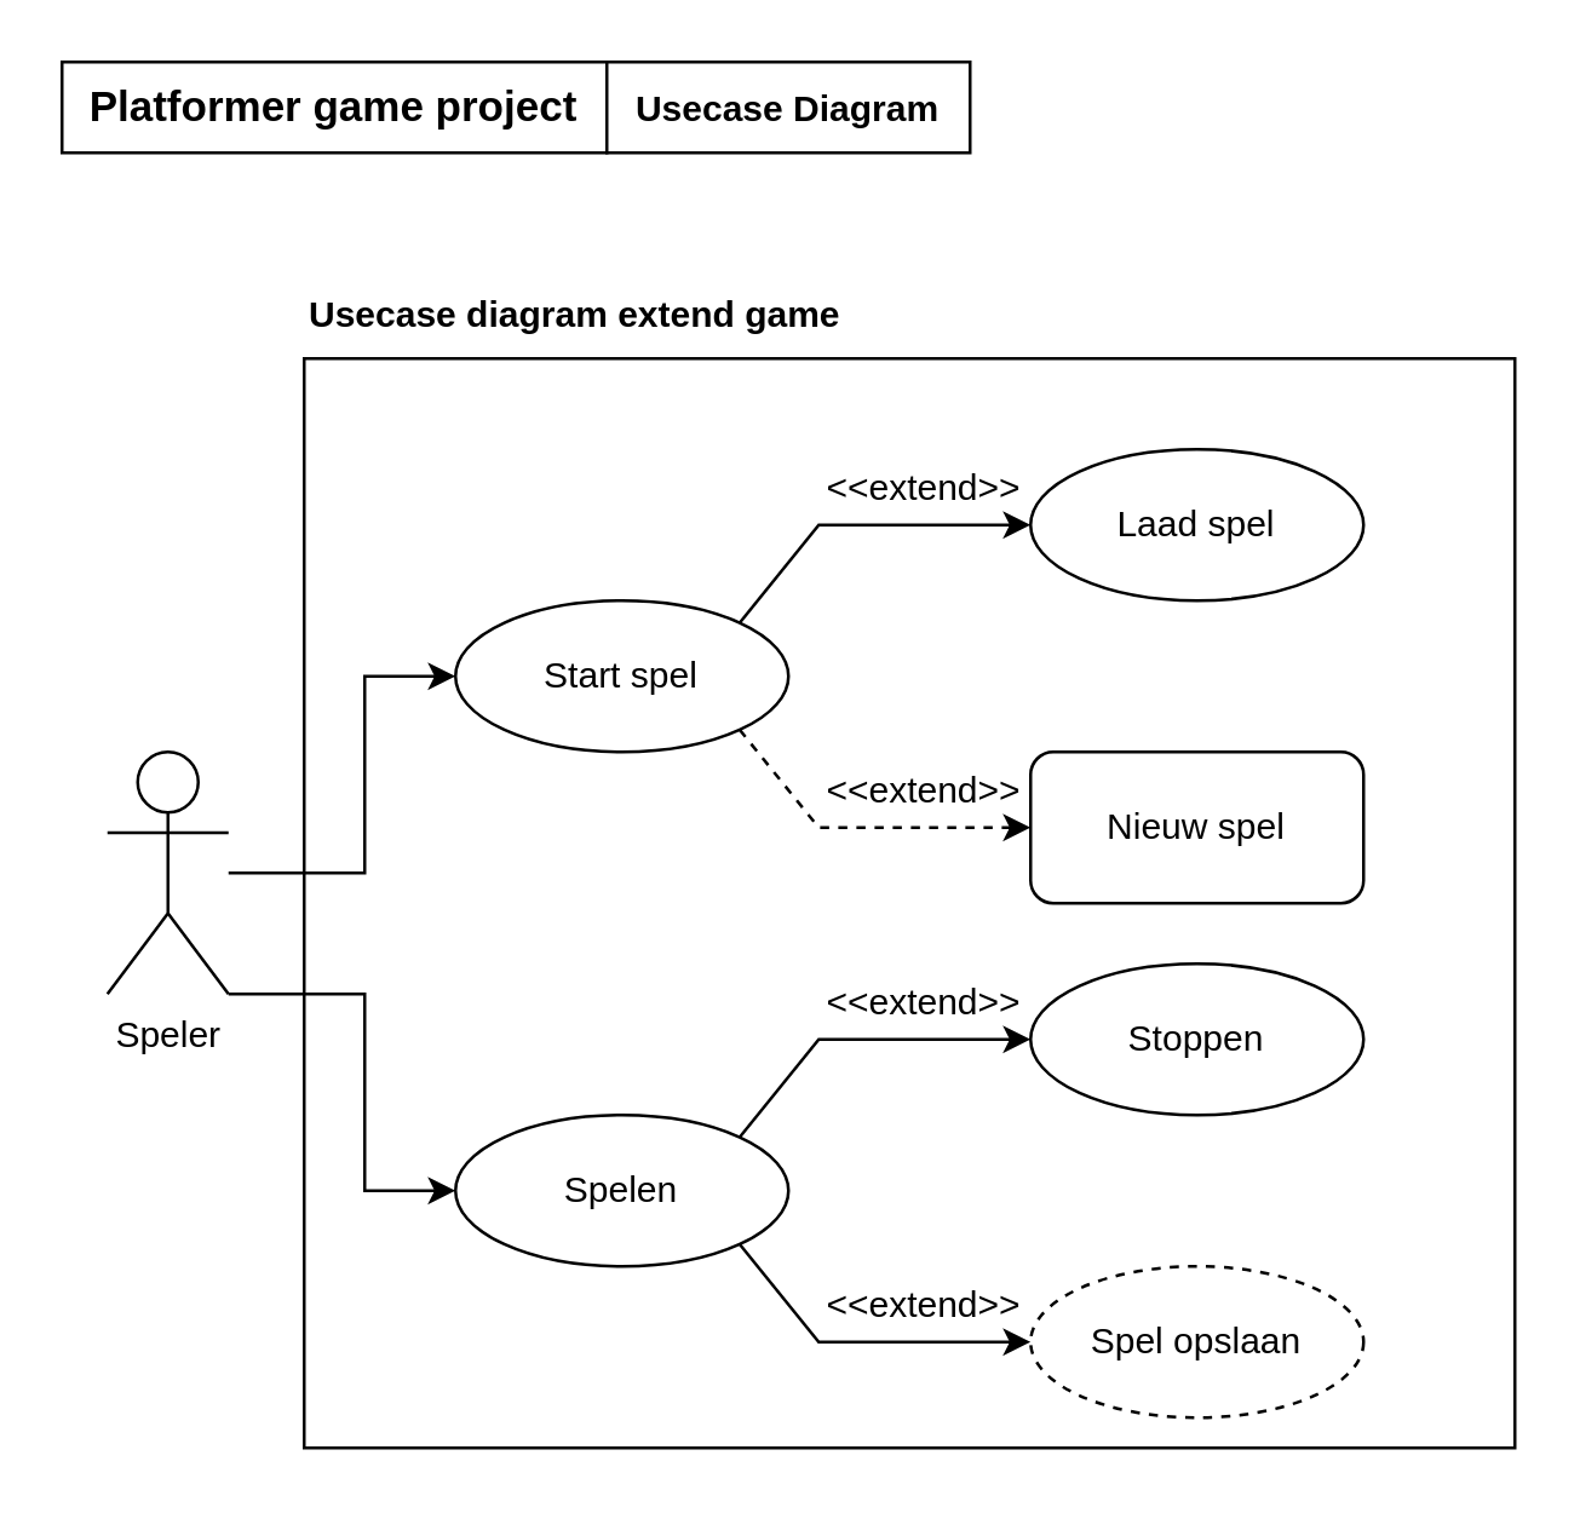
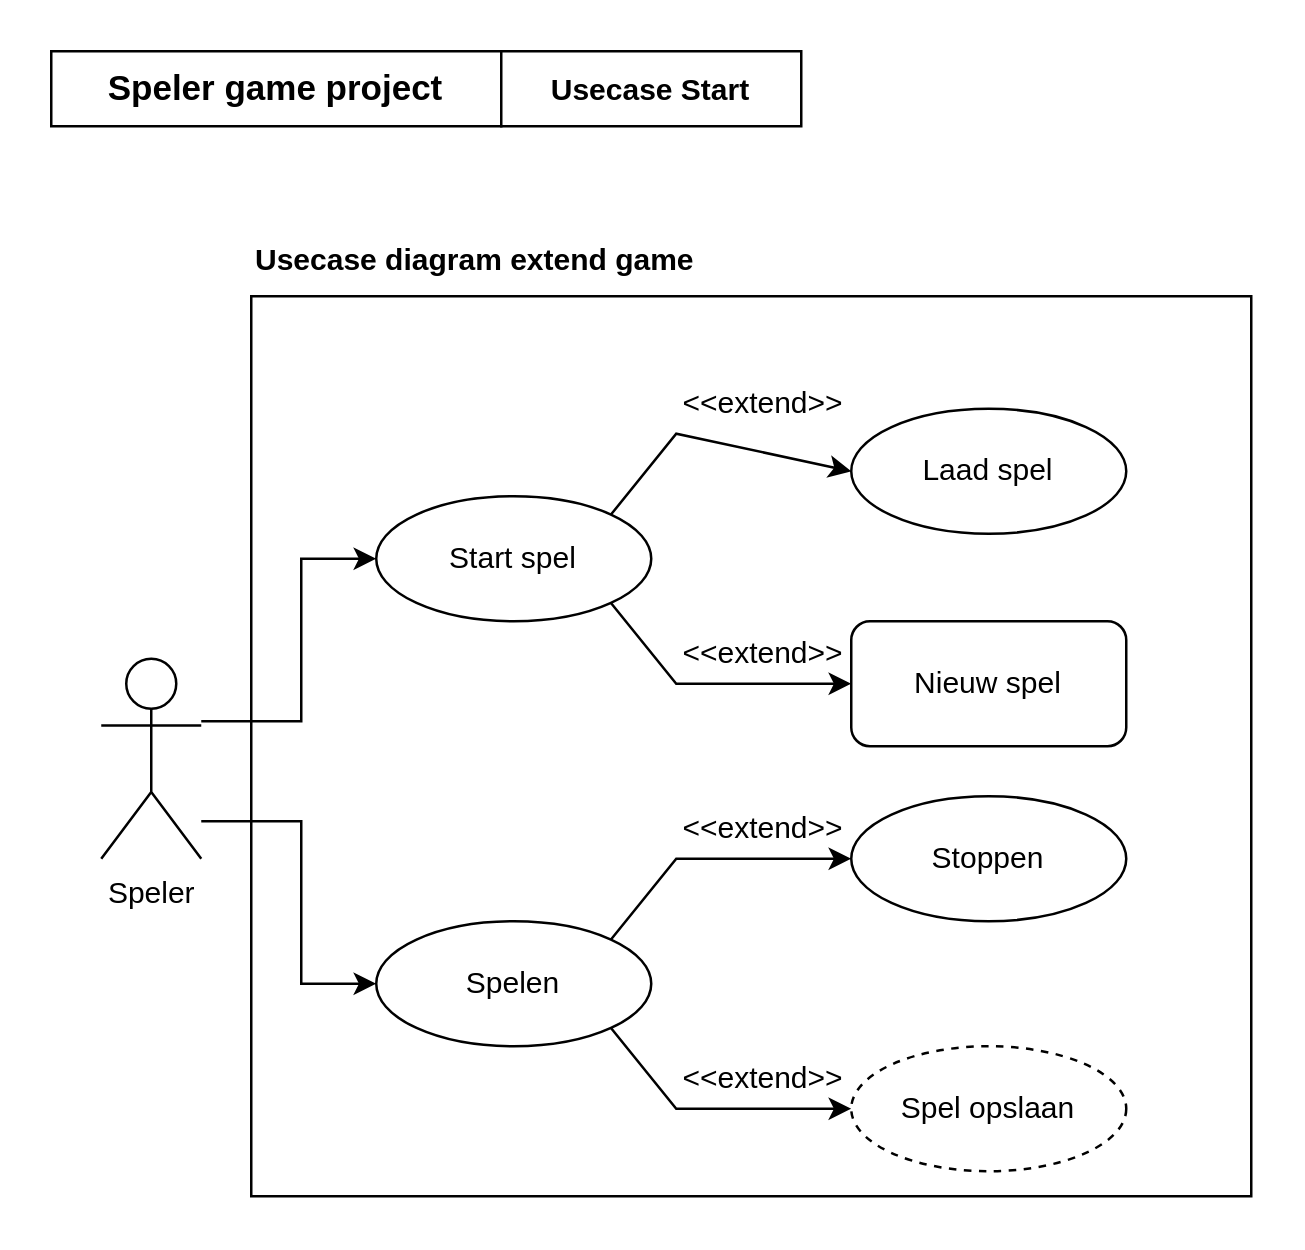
- <mxCell id="6" value="Platformer game project" style="text;html=1;align=center;verticalAlign=middle;whiteSpace=wrap;rounded=0;fontStyle=1;fontSize=14;fillColor=default;strokeColor=default;perimeterSpacing=0;" vertex="1" parent="1"><mxGeometry y="20" width="180" height="30" as="geometry" x="20" /></mxCell>
+ <mxCell id="6" value="Speler game project" style="text;html=1;align=center;verticalAlign=middle;whiteSpace=wrap;rounded=0;fontStyle=1;fontSize=14;fillColor=default;strokeColor=default;perimeterSpacing=0;" vertex="1" parent="1"><mxGeometry y="20" width="180" height="30" as="geometry" x="20" /></mxCell>
- <mxCell id="7" value="&lt;font style=&quot;font-size: 12px;&quot;&gt;Usecase Diagram&lt;/font&gt;" style="text;html=1;align=center;verticalAlign=middle;whiteSpace=wrap;rounded=0;fontStyle=1;fontSize=14;fillColor=default;strokeColor=default;" vertex="1" parent="1"><mxGeometry x="200" y="20" width="120" height="30" as="geometry" /></mxCell>
+ <mxCell id="7" value="&lt;font style=&quot;font-size: 12px;&quot;&gt;Usecase Start&lt;/font&gt;" style="text;html=1;align=center;verticalAlign=middle;whiteSpace=wrap;rounded=0;fontStyle=1;fontSize=14;fillColor=default;strokeColor=default;" vertex="1" parent="1"><mxGeometry x="200" y="20" width="120" height="30" as="geometry" /></mxCell>
- <mxCell id="17" value="Laad spel" style="ellipse;whiteSpace=wrap;html=1;" vertex="1" parent="1"><mxGeometry x="340" y="148" width="110" height="50" as="geometry" /></mxCell>
+ <mxCell id="17" value="Laad spel" style="ellipse;whiteSpace=wrap;html=1;" vertex="1" parent="1"><mxGeometry x="340" y="163" width="110" height="50" as="geometry" /></mxCell>
- <mxCell id="10" style="rounded=0;orthogonalLoop=1;jettySize=auto;html=1;exitX=1;exitY=1;exitDx=0;exitDy=0;entryX=0;entryY=0.5;entryDx=0;entryDy=0;dashed=1;" edge="1" parent="1" source="12" target="18"><mxGeometry relative="1" as="geometry"><Array as="points"><mxPoint x="270" y="273" /></Array></mxGeometry></mxCell>
+ <mxCell id="10" style="rounded=0;orthogonalLoop=1;jettySize=auto;html=1;exitX=1;exitY=1;exitDx=0;exitDy=0;entryX=0;entryY=0.5;entryDx=0;entryDy=0;" edge="1" parent="1" source="12" target="18"><mxGeometry relative="1" as="geometry"><Array as="points"><mxPoint x="270" y="273" /></Array></mxGeometry></mxCell>
- <mxCell id="5" value="Speler" style="shape=umlActor;verticalLabelPosition=bottom;verticalAlign=top;html=1;outlineConnect=0;" vertex="1" parent="1"><mxGeometry x="35" y="248" width="40" height="80" as="geometry" /></mxCell>
+ <mxCell id="5" value="Speler" style="shape=umlActor;verticalLabelPosition=bottom;verticalAlign=top;html=1;outlineConnect=0;" vertex="1" parent="1"><mxGeometry x="40" y="263" width="40" height="80" as="geometry" /></mxCell>
